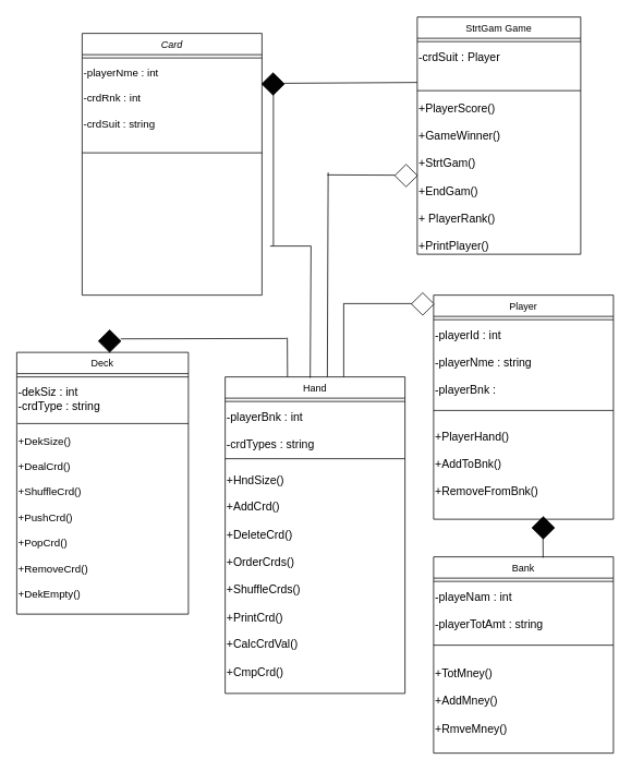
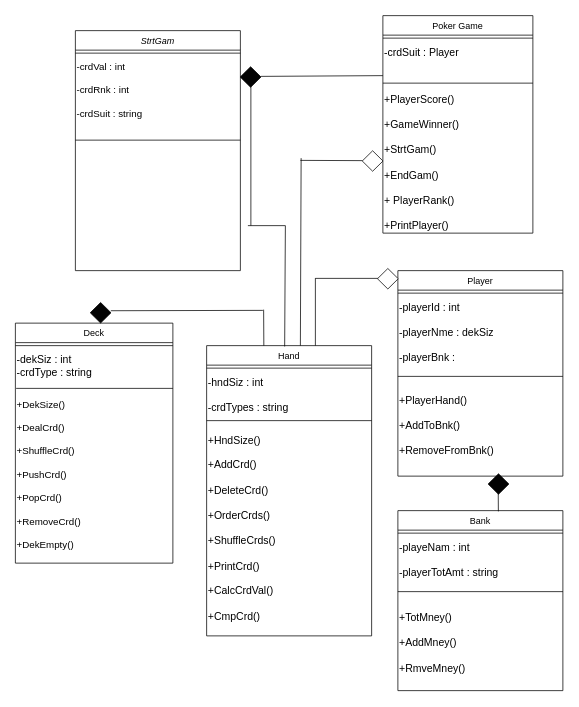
- <mxCell id="17" value="StrtGam Game" style="swimlane;fontStyle=0;align=center;verticalAlign=top;childLayout=stackLayout;horizontal=1;startSize=26;horizontalStack=0;resizeParent=1;resizeLast=0;collapsible=1;marginBottom=0;rounded=0;shadow=0;strokeWidth=1;" parent="1" vertex="1"><mxGeometry x="510" y="20" width="200" height="290" as="geometry"><mxRectangle x="550" y="140" width="160" height="26" as="alternateBounds" /></mxGeometry></mxCell>
+ <mxCell id="17" value="Poker Game" style="swimlane;fontStyle=0;align=center;verticalAlign=top;childLayout=stackLayout;horizontal=1;startSize=26;horizontalStack=0;resizeParent=1;resizeLast=0;collapsible=1;marginBottom=0;rounded=0;shadow=0;strokeWidth=1;" parent="1" vertex="1"><mxGeometry x="510" y="20" width="200" height="290" as="geometry"><mxRectangle x="550" y="140" width="160" height="26" as="alternateBounds" /></mxGeometry></mxCell>
- <mxCell id="2" value="Card" style="swimlane;fontStyle=2;align=center;verticalAlign=top;childLayout=stackLayout;horizontal=1;startSize=26;horizontalStack=0;resizeParent=1;resizeLast=0;collapsible=1;marginBottom=0;rounded=0;shadow=0;strokeWidth=1;" parent="1" vertex="1"><mxGeometry x="100" y="40" width="220" height="320" as="geometry"><mxRectangle x="230" y="140" width="160" height="26" as="alternateBounds" /></mxGeometry></mxCell>
+ <mxCell id="2" value="StrtGam" style="swimlane;fontStyle=2;align=center;verticalAlign=top;childLayout=stackLayout;horizontal=1;startSize=26;horizontalStack=0;resizeParent=1;resizeLast=0;collapsible=1;marginBottom=0;rounded=0;shadow=0;strokeWidth=1;" parent="1" vertex="1"><mxGeometry x="100" y="40" width="220" height="320" as="geometry"><mxRectangle x="230" y="140" width="160" height="26" as="alternateBounds" /></mxGeometry></mxCell>
- <mxCell id="4" value="&lt;font style=&quot;font-size: 13px&quot;&gt;-playerNme : int&lt;br&gt;&lt;br&gt;-crdRnk : int&lt;br&gt;&lt;br&gt;-crdSuit : string&lt;/font&gt;" style="text;html=1;" parent="2" vertex="1"><mxGeometry y="34" width="220" height="50" as="geometry" /></mxCell>
+ <mxCell id="4" value="&lt;font style=&quot;font-size: 13px&quot;&gt;-crdVal : int&lt;br&gt;&lt;br&gt;-crdRnk : int&lt;br&gt;&lt;br&gt;-crdSuit : string&lt;/font&gt;" style="text;html=1;" parent="2" vertex="1"><mxGeometry y="34" width="220" height="50" as="geometry" /></mxCell>
- <mxCell id="24" value="&lt;font style=&quot;font-size: 14px&quot;&gt;-playerId : int&lt;br&gt;&lt;br&gt;-playerNme : string&lt;br&gt;&lt;br&gt;-playerBnk :&lt;/font&gt;" style="text;html=1;" parent="22" vertex="1"><mxGeometry y="34" width="220" height="90" as="geometry" /></mxCell>
+ <mxCell id="24" value="&lt;font style=&quot;font-size: 14px&quot;&gt;-playerId : int&lt;br&gt;&lt;br&gt;-playerNme : dekSiz&lt;br&gt;&lt;br&gt;-playerBnk :&lt;/font&gt;" style="text;html=1;" parent="22" vertex="1"><mxGeometry y="34" width="220" height="90" as="geometry" /></mxCell>
- <mxCell id="14" value="&lt;font style=&quot;font-size: 14px&quot;&gt;-playerBnk : int&lt;br&gt;&lt;br&gt;-crdTypes : string&lt;/font&gt;" style="text;html=1;" parent="12" vertex="1"><mxGeometry y="34" width="220" height="60" as="geometry" /></mxCell>
+ <mxCell id="14" value="&lt;font style=&quot;font-size: 14px&quot;&gt;-hndSiz : int&lt;br&gt;&lt;br&gt;-crdTypes : string&lt;/font&gt;" style="text;html=1;" parent="12" vertex="1"><mxGeometry y="34" width="220" height="60" as="geometry" /></mxCell>
